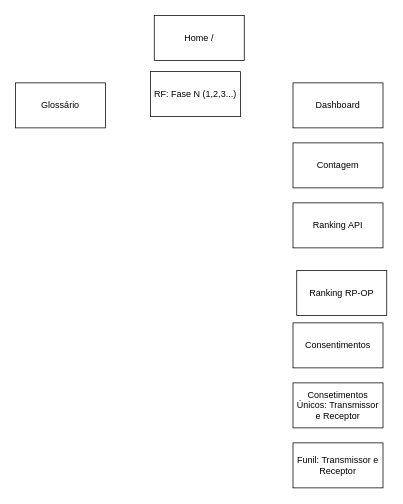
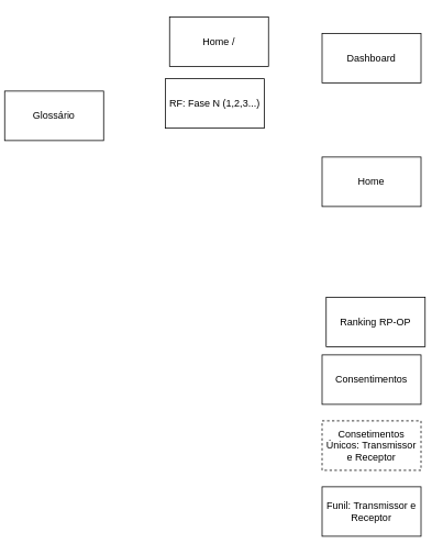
- <mxCell id="3" value="Glossário" style="rounded=0;whiteSpace=wrap;html=1;" parent="1" vertex="1"><mxGeometry x="20" y="110" width="120" height="60" as="geometry" /></mxCell>
+ <mxCell id="3" value="Glossário" style="rounded=0;whiteSpace=wrap;html=1;" parent="1" vertex="1"><mxGeometry x="5" y="110" width="120" height="60" as="geometry" /></mxCell>
- <mxCell id="6" value="Dashboard" style="rounded=0;whiteSpace=wrap;html=1;" parent="1" vertex="1"><mxGeometry x="390" y="110" width="120" height="60" as="geometry" /></mxCell>
+ <mxCell id="6" value="Dashboard" style="rounded=0;whiteSpace=wrap;html=1;" parent="1" vertex="1"><mxGeometry x="390" y="40" width="120" height="60" as="geometry" /></mxCell>
- <mxCell id="5" value="Contagem" style="rounded=0;whiteSpace=wrap;html=1;" parent="1" vertex="1"><mxGeometry x="390" y="190" width="120" height="60" as="geometry" /></mxCell>
+ <mxCell id="5" value="Home" style="rounded=0;whiteSpace=wrap;html=1;" parent="1" vertex="1"><mxGeometry x="390" y="190" width="120" height="60" as="geometry" /></mxCell>
- <mxCell id="7" value="Ranking API" style="rounded=0;whiteSpace=wrap;html=1;" parent="1" vertex="1"><mxGeometry x="390" y="270" width="120" height="60" as="geometry" /></mxCell>
- <mxCell id="10" value="Consetimentos Únicos: Transmissor e Receptor" style="rounded=0;whiteSpace=wrap;html=1;" parent="1" vertex="1"><mxGeometry x="390" y="510" width="120" height="60" as="geometry" /></mxCell>
+ <mxCell id="10" value="Consetimentos Únicos: Transmissor e Receptor" style="rounded=0;whiteSpace=wrap;html=1;dashed=1;" parent="1" vertex="1"><mxGeometry x="390" y="510" width="120" height="60" as="geometry" /></mxCell>
